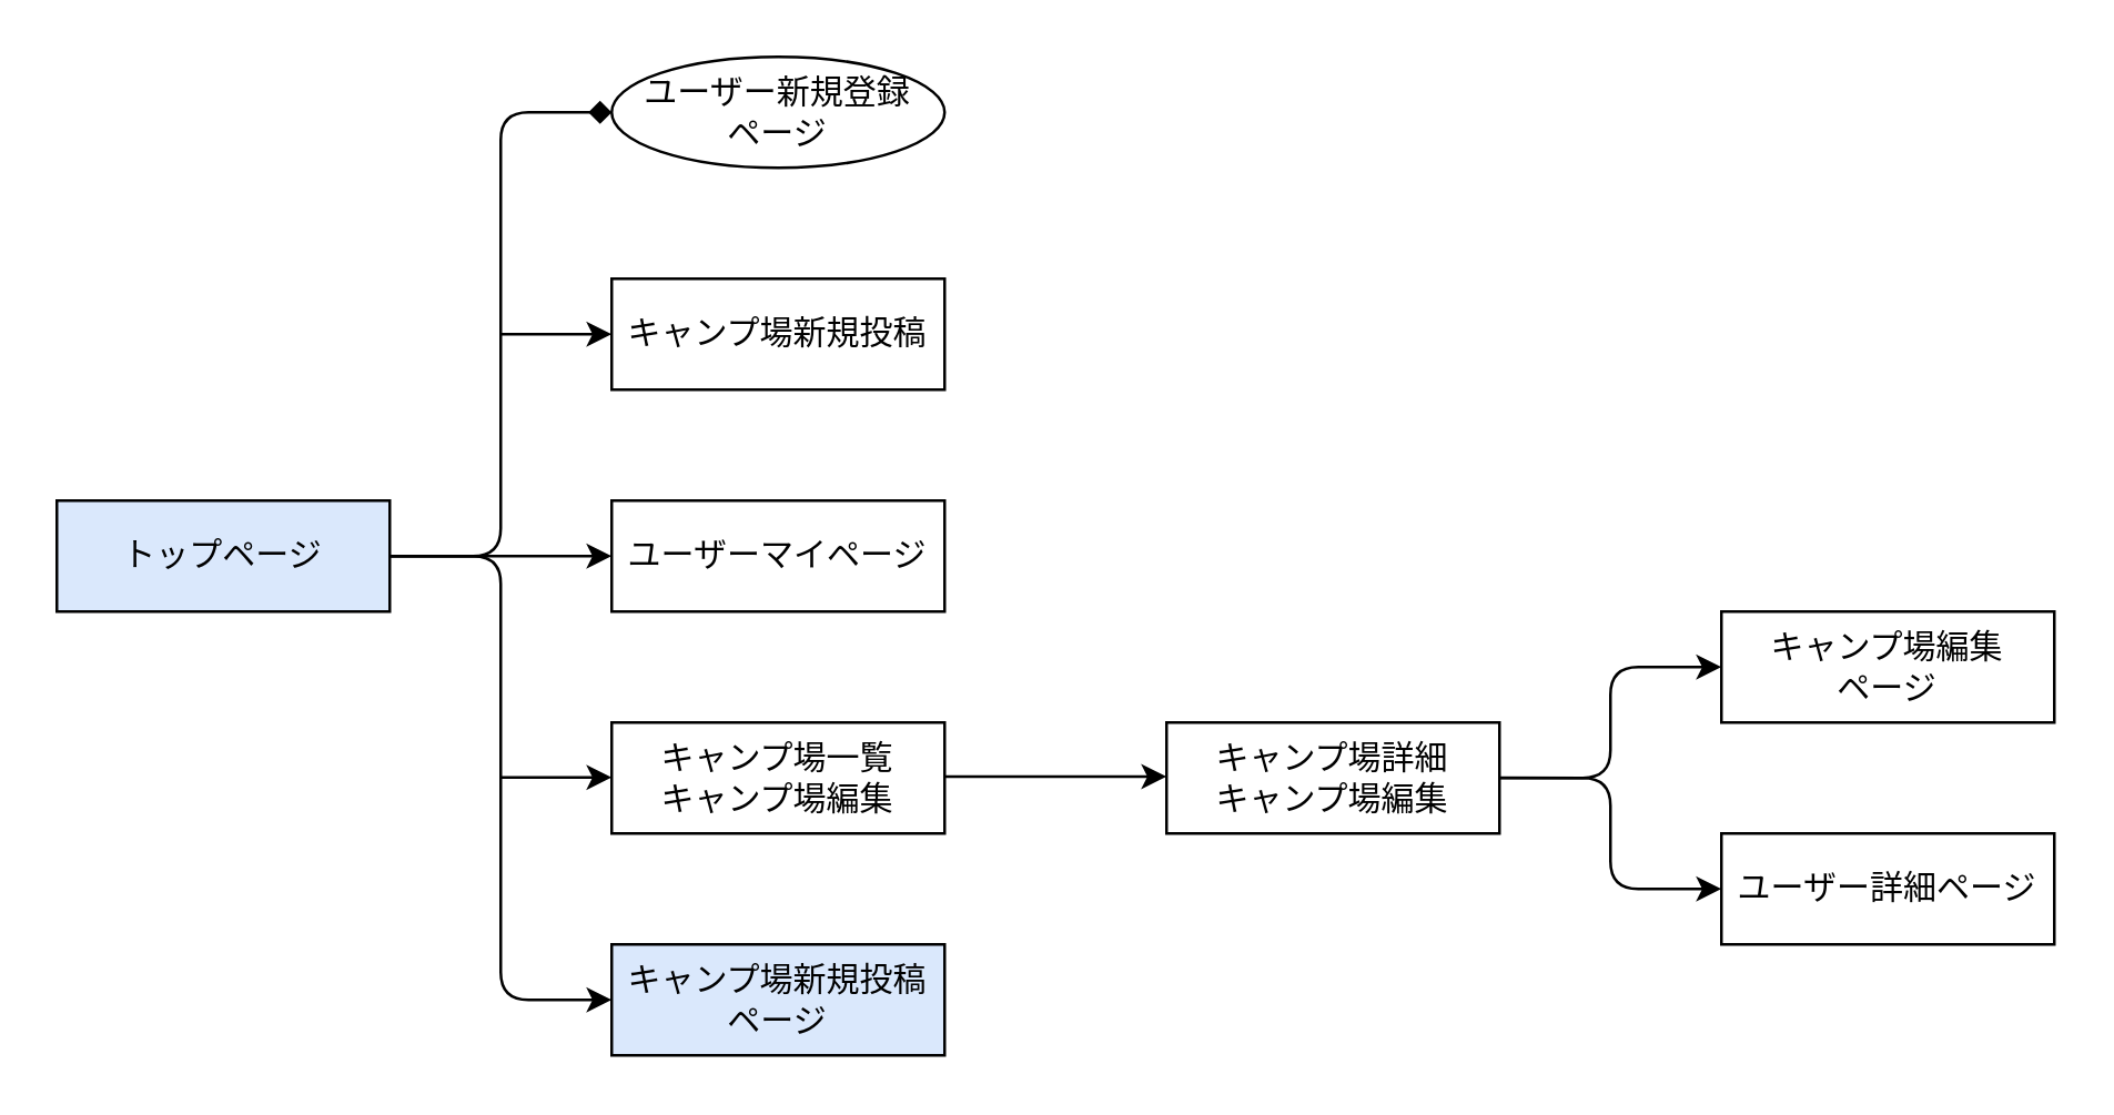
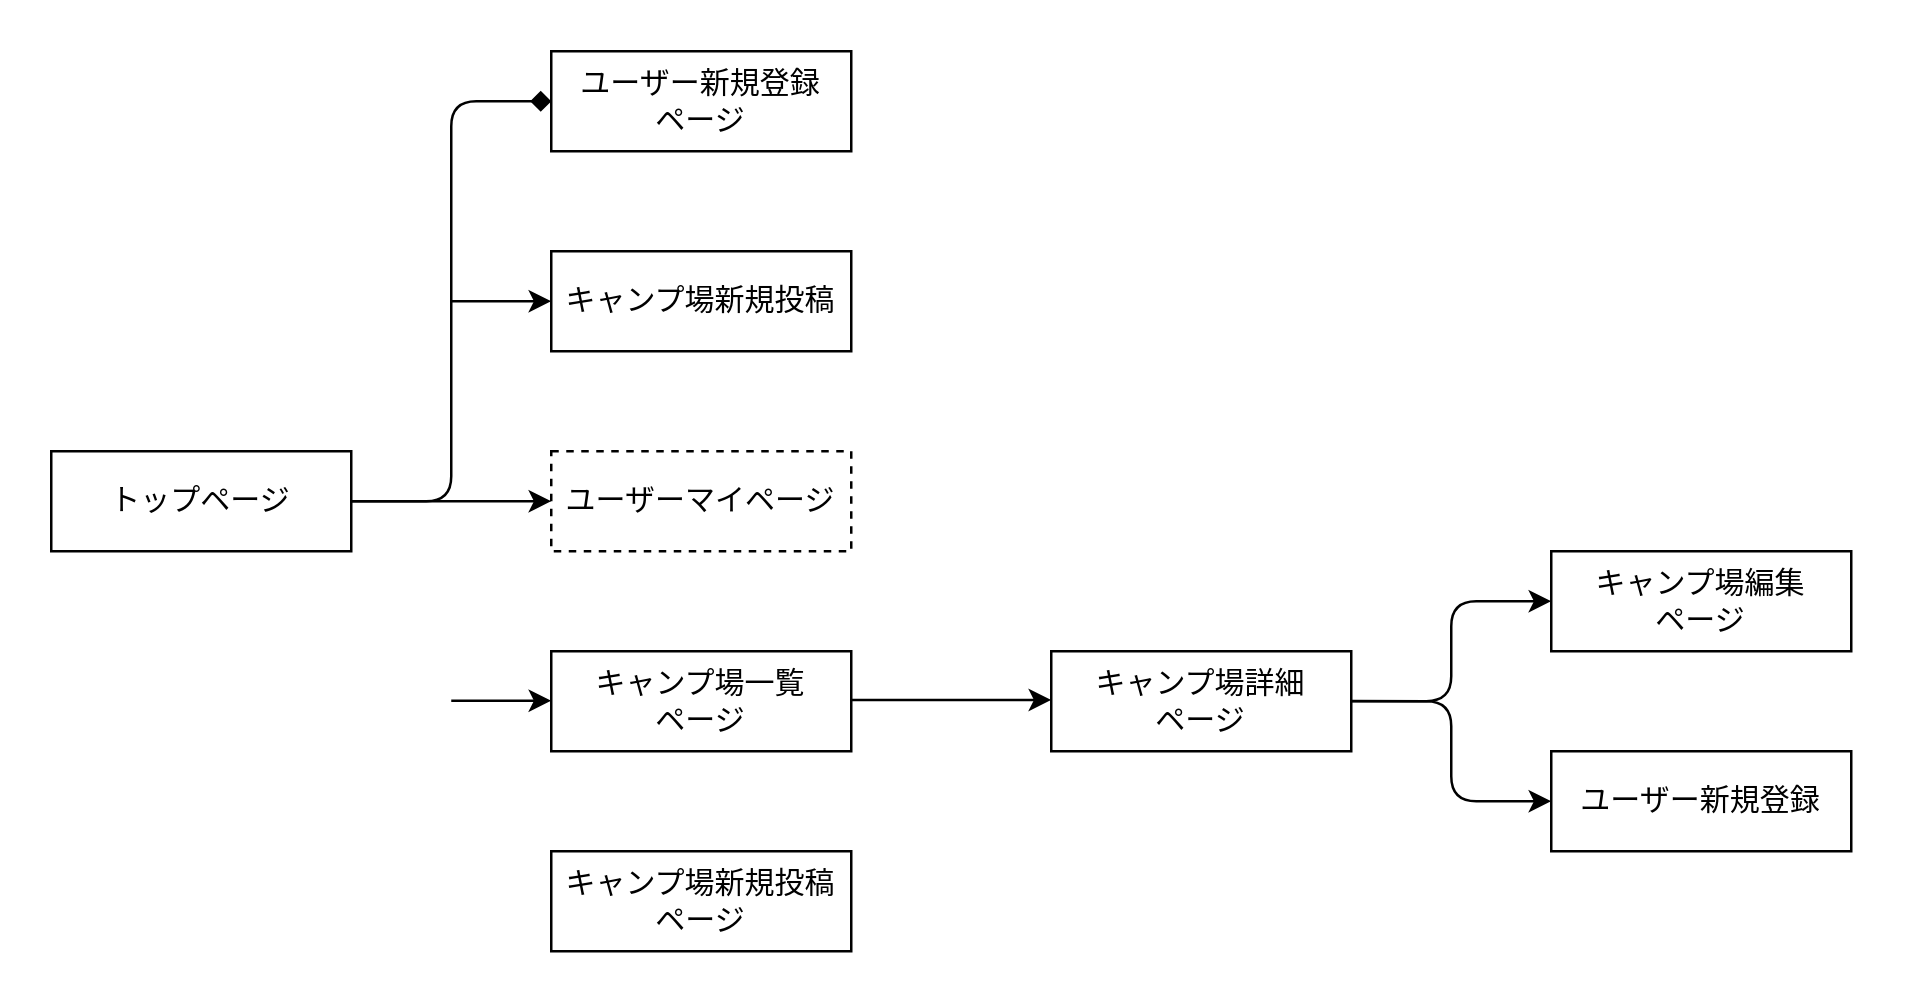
- <mxCell id="3" value="ユーザー新規登録&lt;br&gt;ページ" style="ellipse;whiteSpace=wrap;html=1;" parent="1" vertex="1"><mxGeometry x="220" y="20" width="120" height="40" as="geometry" /></mxCell>
+ <mxCell id="3" value="ユーザー新規登録&lt;br&gt;ページ" style="rounded=0;whiteSpace=wrap;html=1;" parent="1" vertex="1"><mxGeometry x="220" y="20" width="120" height="40" as="geometry" /></mxCell>
- <mxCell id="2" value="トップページ" style="rounded=0;whiteSpace=wrap;html=1;fillColor=#dae8fc;" parent="1" vertex="1"><mxGeometry x="20" y="180" width="120" height="40" as="geometry" /></mxCell>
+ <mxCell id="2" value="トップページ" style="rounded=0;whiteSpace=wrap;html=1;" parent="1" vertex="1"><mxGeometry x="20" y="180" width="120" height="40" as="geometry" /></mxCell>
- <mxCell id="5" value="ユーザーマイページ" style="rounded=0;whiteSpace=wrap;html=1;" parent="1" vertex="1"><mxGeometry x="220" y="180" width="120" height="40" as="geometry" /></mxCell>
+ <mxCell id="5" value="ユーザーマイページ" style="rounded=0;whiteSpace=wrap;html=1;dashed=1;" parent="1" vertex="1"><mxGeometry x="220" y="180" width="120" height="40" as="geometry" /></mxCell>
- <mxCell id="9" value="キャンプ場一覧&lt;br&gt;キャンプ場編集" style="rounded=0;whiteSpace=wrap;html=1;" parent="1" vertex="1"><mxGeometry x="220" y="260" width="120" height="40" as="geometry" /></mxCell>
+ <mxCell id="9" value="キャンプ場一覧&lt;br&gt;ページ" style="rounded=0;whiteSpace=wrap;html=1;" parent="1" vertex="1"><mxGeometry x="220" y="260" width="120" height="40" as="geometry" /></mxCell>
- <mxCell id="8" value="キャンプ場詳細&lt;br&gt;キャンプ場編集" style="rounded=0;whiteSpace=wrap;html=1;" parent="1" vertex="1"><mxGeometry x="420" y="260" width="120" height="40" as="geometry" /></mxCell>
+ <mxCell id="8" value="キャンプ場詳細&lt;br&gt;ページ" style="rounded=0;whiteSpace=wrap;html=1;" parent="1" vertex="1"><mxGeometry x="420" y="260" width="120" height="40" as="geometry" /></mxCell>
- <mxCell id="7" value="ユーザー詳細ページ" style="rounded=0;whiteSpace=wrap;html=1;" parent="1" vertex="1"><mxGeometry x="620" y="300" width="120" height="40" as="geometry" /></mxCell>
+ <mxCell id="7" value="ユーザー新規登録" style="rounded=0;whiteSpace=wrap;html=1;" parent="1" vertex="1"><mxGeometry x="620" y="300" width="120" height="40" as="geometry" /></mxCell>
- <mxCell id="11" value="" style="endArrow=classic;html=1;exitX=1;exitY=0.5;exitDx=0;exitDy=0;entryX=0;entryY=0.5;entryDx=0;entryDy=0;" parent="1" source="2" target="6" edge="1"><mxGeometry width="50" height="50" relative="1" as="geometry"><mxPoint x="460" y="210" as="sourcePoint" /><mxPoint x="180" y="470" as="targetPoint" /><Array as="points"><mxPoint x="180" y="200" /><mxPoint x="180" y="360" /></Array></mxGeometry></mxCell>
- <mxCell id="6" value="キャンプ場新規投稿&lt;br&gt;ページ" style="rounded=0;whiteSpace=wrap;html=1;fillColor=#dae8fc;" parent="1" vertex="1"><mxGeometry x="220" y="340" width="120" height="40" as="geometry" /></mxCell>
+ <mxCell id="6" value="キャンプ場新規投稿&lt;br&gt;ページ" style="rounded=0;whiteSpace=wrap;html=1;" parent="1" vertex="1"><mxGeometry x="220" y="340" width="120" height="40" as="geometry" /></mxCell>
